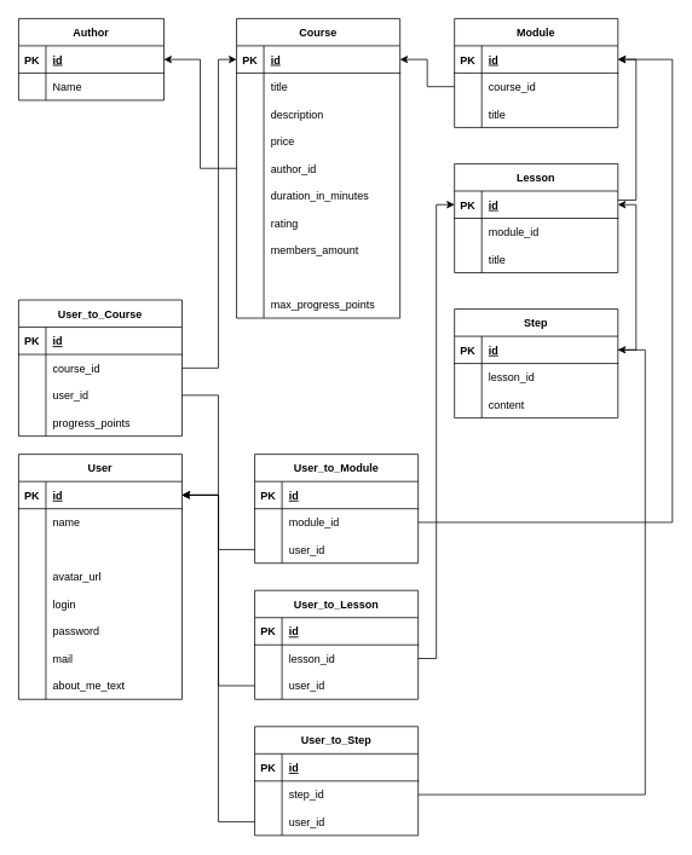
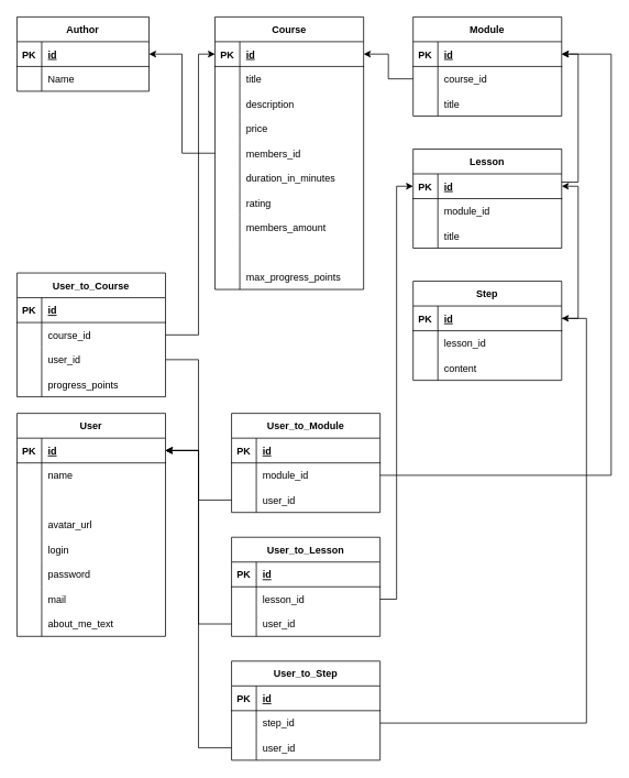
- <mxCell id="17" value="author_id" style="shape=partialRectangle;connectable=0;fillColor=none;top=0;left=0;bottom=0;right=0;align=left;spacingLeft=6;overflow=hidden;" parent="15" vertex="1"><mxGeometry x="30" width="150" height="30" as="geometry"><mxRectangle width="150" height="30" as="alternateBounds" /></mxGeometry></mxCell>
+ <mxCell id="17" value="members_id" style="shape=partialRectangle;connectable=0;fillColor=none;top=0;left=0;bottom=0;right=0;align=left;spacingLeft=6;overflow=hidden;" parent="15" vertex="1"><mxGeometry x="30" width="150" height="30" as="geometry"><mxRectangle width="150" height="30" as="alternateBounds" /></mxGeometry></mxCell>
